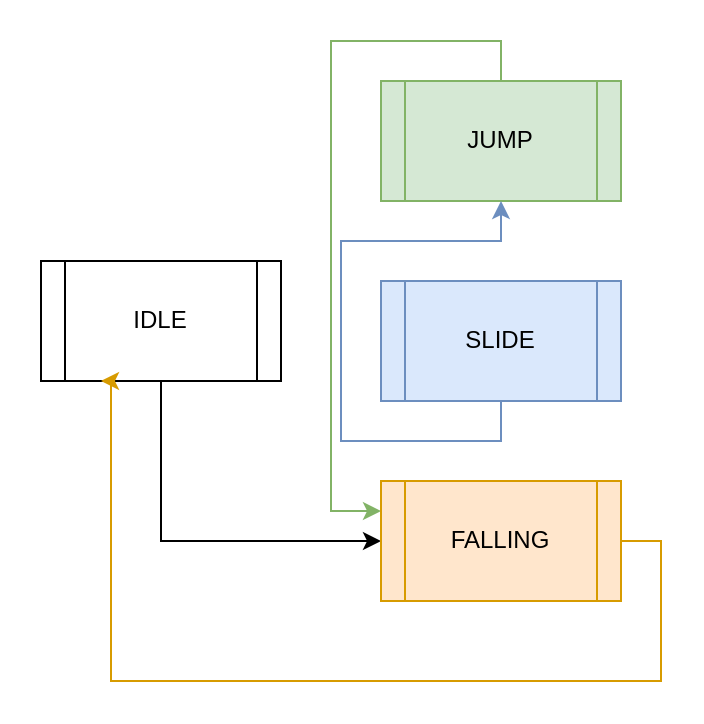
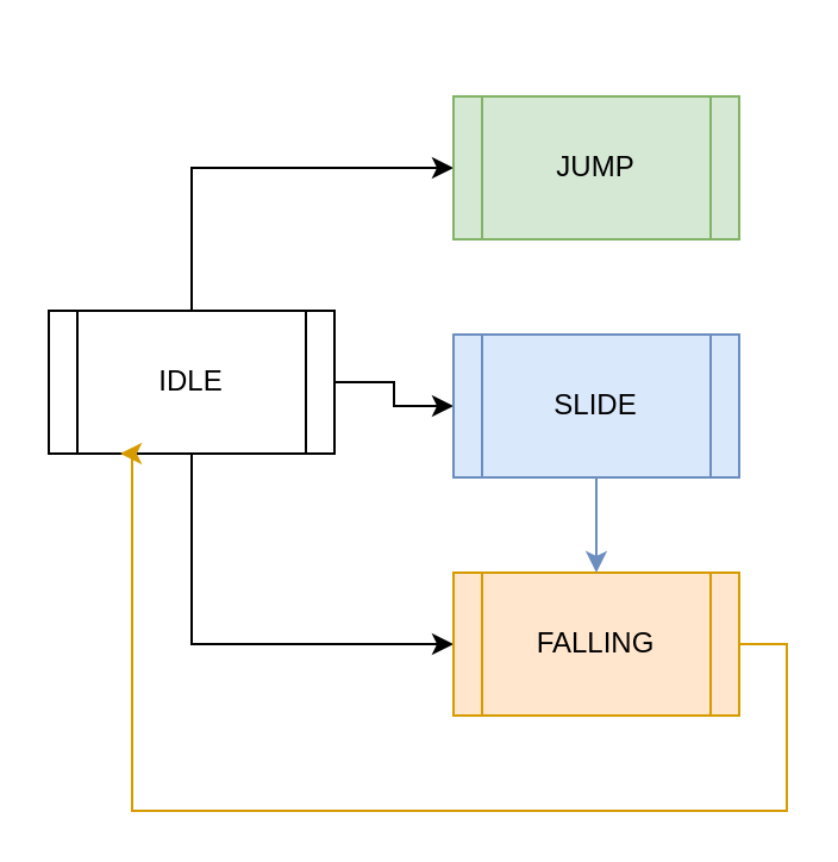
- <mxCell id="6" style="edgeStyle=orthogonalEdgeStyle;rounded=0;orthogonalLoop=1;jettySize=auto;html=1;exitX=0.5;exitY=0;exitDx=0;exitDy=0;entryX=0;entryY=0.25;entryDx=0;entryDy=0;fillColor=#d5e8d4;strokeColor=#82b366;" edge="1" parent="1" source="7" target="9"><mxGeometry relative="1" as="geometry"><Array as="points"><mxPoint x="250" y="20" /><mxPoint x="165" y="20" /><mxPoint x="165" y="255" /></Array></mxGeometry></mxCell>
+ <mxCell id="3" style="edgeStyle=orthogonalEdgeStyle;rounded=0;orthogonalLoop=1;jettySize=auto;html=1;exitX=0.5;exitY=0;exitDx=0;exitDy=0;entryX=0;entryY=0.5;entryDx=0;entryDy=0;" edge="1" parent="1" source="5" target="7"><mxGeometry relative="1" as="geometry" /></mxCell>
+ <mxCell id="2" style="edgeStyle=orthogonalEdgeStyle;rounded=0;orthogonalLoop=1;jettySize=auto;html=1;exitX=1;exitY=0.5;exitDx=0;exitDy=0;entryX=0;entryY=0.5;entryDx=0;entryDy=0;" edge="1" parent="1" source="5" target="11"><mxGeometry relative="1" as="geometry" /></mxCell>
- <mxCell id="10" style="edgeStyle=orthogonalEdgeStyle;rounded=0;orthogonalLoop=1;jettySize=auto;html=1;exitX=0.5;exitY=1;exitDx=0;exitDy=0;fillColor=#dae8fc;strokeColor=#6c8ebf;" edge="1" parent="1" source="11" target="7"><mxGeometry relative="1" as="geometry" /></mxCell>
+ <mxCell id="10" style="edgeStyle=orthogonalEdgeStyle;rounded=0;orthogonalLoop=1;jettySize=auto;html=1;exitX=0.5;exitY=1;exitDx=0;exitDy=0;entryX=0.5;entryY=0;entryDx=0;entryDy=0;fillColor=#dae8fc;strokeColor=#6c8ebf;" edge="1" parent="1" source="11" target="9"><mxGeometry relative="1" as="geometry" /></mxCell>
